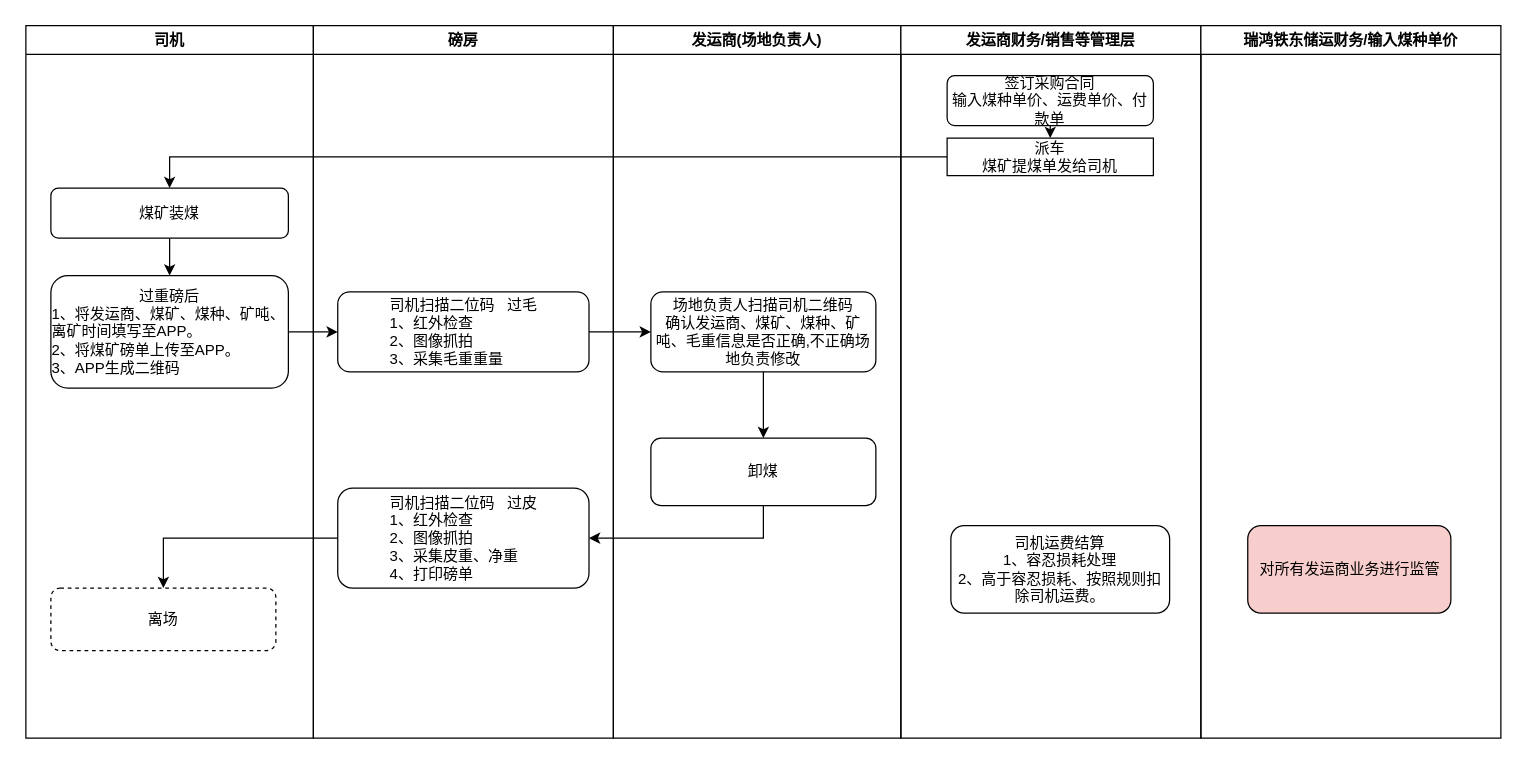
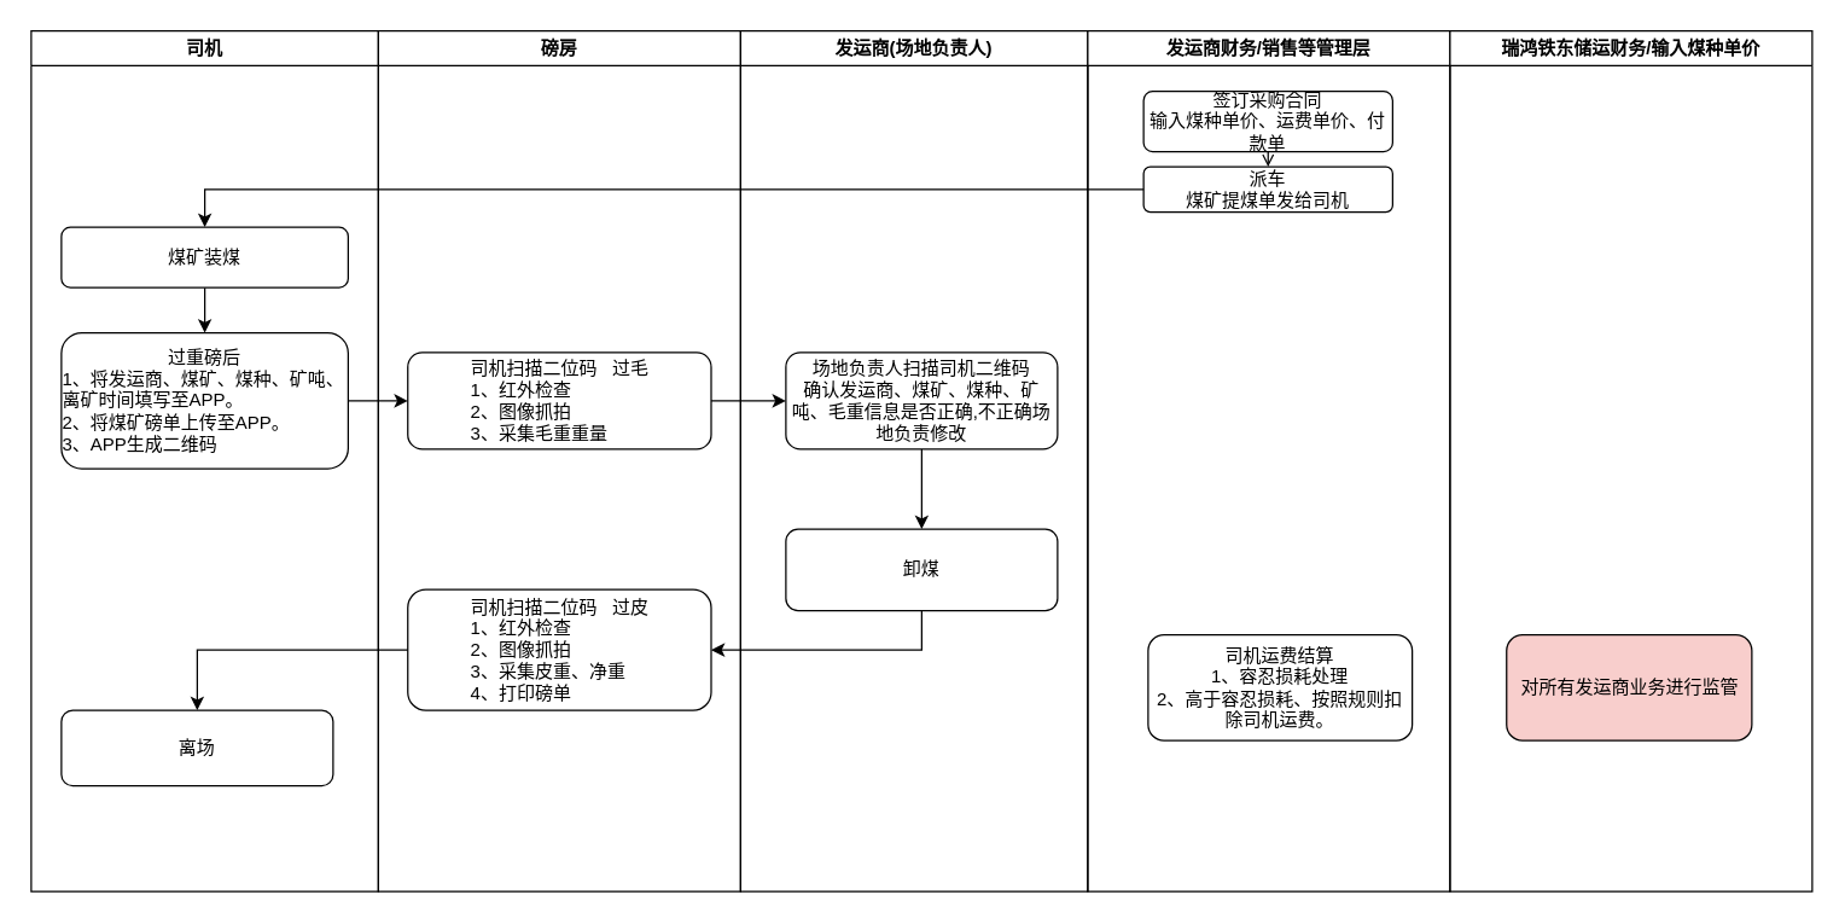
- <mxCell id="15" style="edgeStyle=orthogonalEdgeStyle;rounded=0;orthogonalLoop=1;jettySize=auto;html=1;exitX=0.5;exitY=1;exitDx=0;exitDy=0;entryX=0.5;entryY=0;entryDx=0;entryDy=0;" edge="1" parent="14" source="16" target="17"><mxGeometry relative="1" as="geometry" /></mxCell>
+ <mxCell id="15" style="edgeStyle=orthogonalEdgeStyle;rounded=0;orthogonalLoop=1;jettySize=auto;html=1;exitX=0.5;exitY=1;exitDx=0;exitDy=0;entryX=0.5;entryY=0;entryDx=0;entryDy=0;endArrow=open;" edge="1" parent="14" source="16" target="17"><mxGeometry relative="1" as="geometry" /></mxCell>
- <mxCell id="17" value="派车&lt;br&gt;煤矿提煤单发给司机" style="whiteSpace=wrap;html=1;rounded=0;" vertex="1" parent="14"><mxGeometry x="37" y="90" width="165" height="30" as="geometry" /></mxCell>
+ <mxCell id="17" value="派车&lt;br&gt;煤矿提煤单发给司机" style="rounded=1;whiteSpace=wrap;html=1;" vertex="1" parent="14"><mxGeometry x="37" y="90" width="165" height="30" as="geometry" /></mxCell>
- <mxCell id="6" value="离场" style="rounded=1;whiteSpace=wrap;html=1;dashed=1;" vertex="1" parent="2"><mxGeometry x="20" y="450" width="180" height="50" as="geometry" /></mxCell>
+ <mxCell id="6" value="离场" style="rounded=1;whiteSpace=wrap;html=1;" vertex="1" parent="2"><mxGeometry x="20" y="450" width="180" height="50" as="geometry" /></mxCell>
